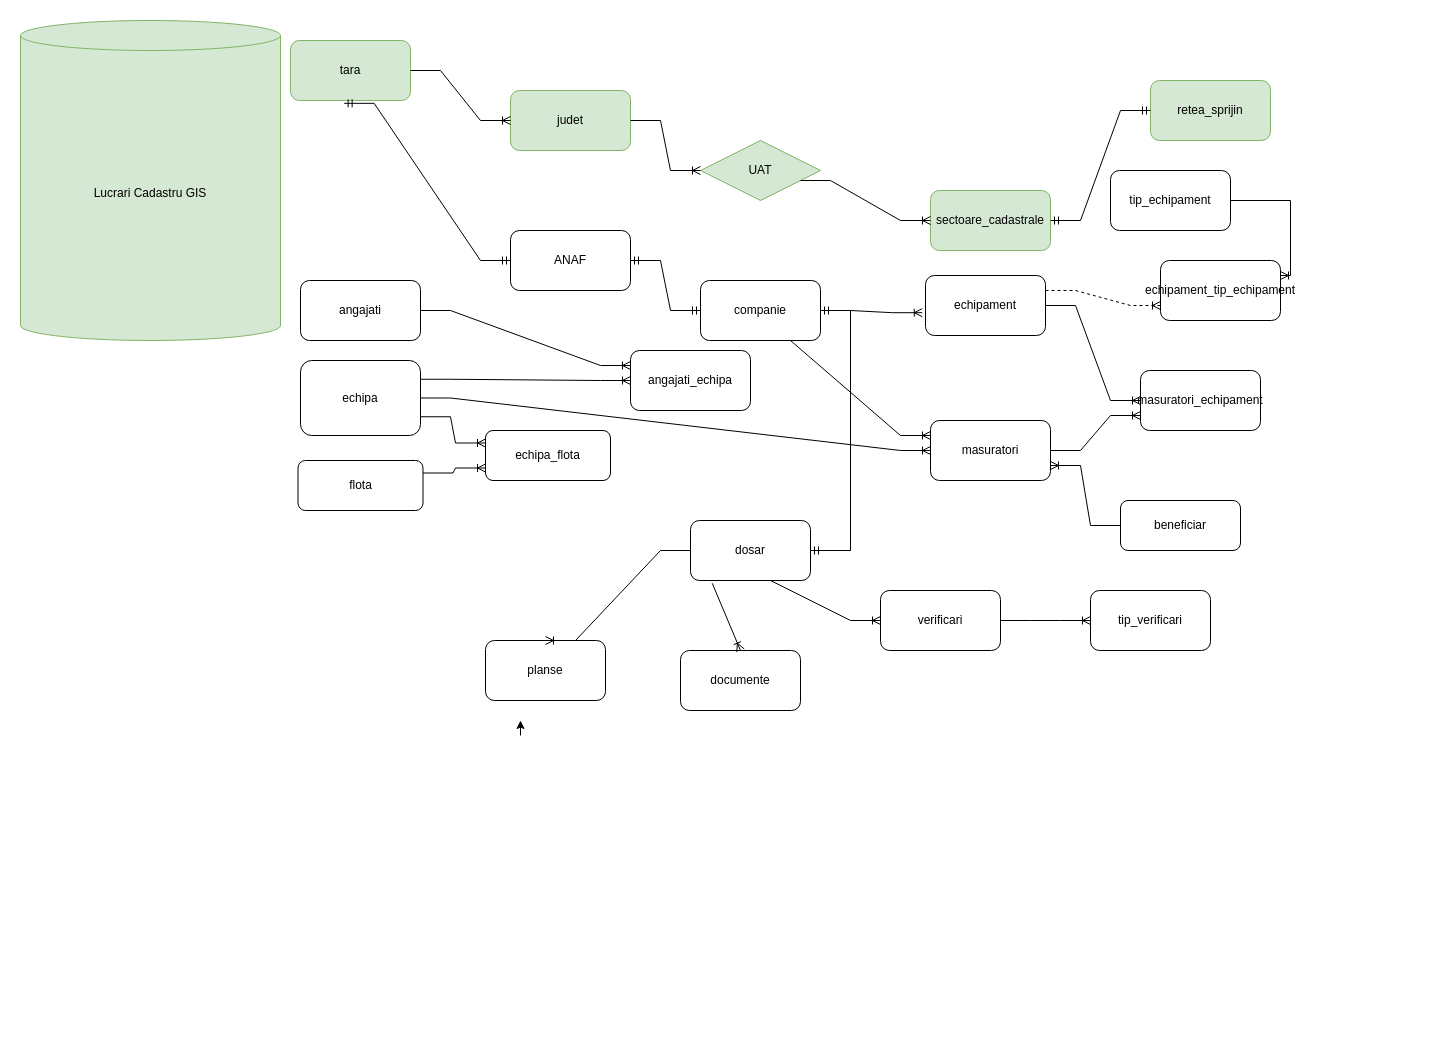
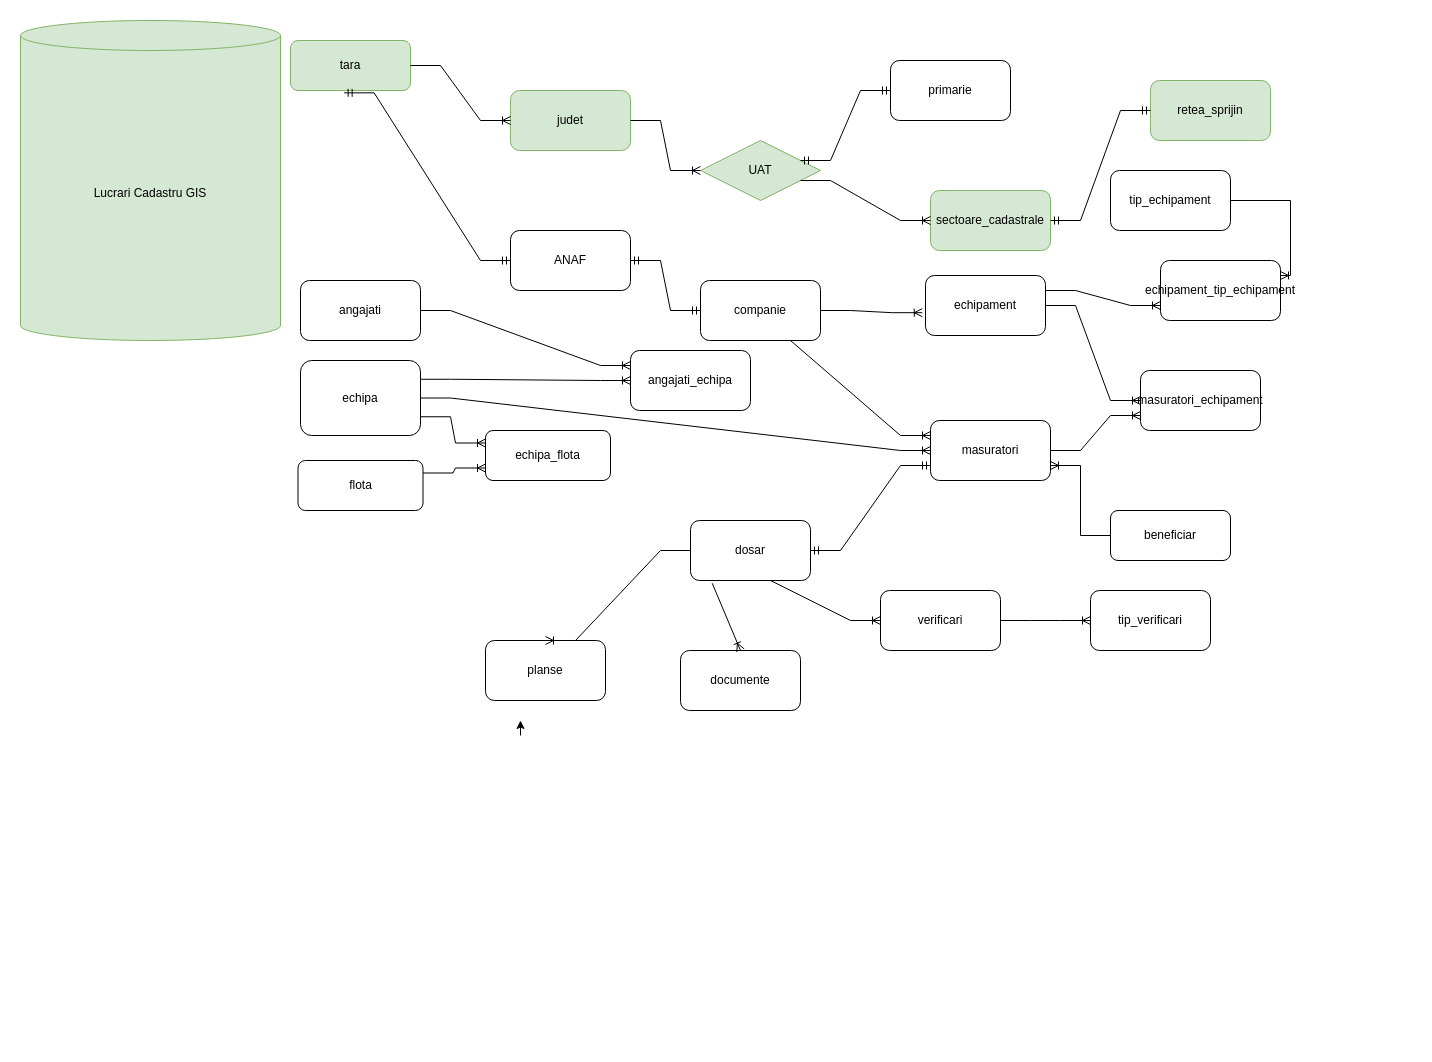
- <mxCell id="20" value="tara" style="rounded=1;whiteSpace=wrap;html=1;fillColor=#d5e8d4;strokeColor=#82b366;" vertex="1" parent="1"><mxGeometry x="290" y="40" width="120" height="60" as="geometry" /></mxCell>
+ <mxCell id="20" value="tara" style="rounded=1;whiteSpace=wrap;html=1;fillColor=#d5e8d4;strokeColor=#82b366;" vertex="1" parent="1"><mxGeometry x="290" y="40" width="120" height="50" as="geometry" /></mxCell>
+ <mxCell id="12" value="primarie" style="rounded=1;whiteSpace=wrap;html=1;" parent="1" vertex="1"><mxGeometry x="890" y="60" width="120" height="60" as="geometry" /></mxCell>
+ <mxCell id="39" value="" style="edgeStyle=entityRelationEdgeStyle;fontSize=12;html=1;endArrow=ERmandOne;startArrow=ERmandOne;rounded=0;entryX=0;entryY=0.5;entryDx=0;entryDy=0;exitX=1;exitY=0.25;exitDx=0;exitDy=0;" edge="1" parent="1" source="16" target="12"><mxGeometry width="100" height="100" relative="1" as="geometry"><mxPoint x="750" y="150" as="sourcePoint" /><mxPoint x="850" y="50" as="targetPoint" /></mxGeometry></mxCell>
- <mxCell id="43" value="" style="edgeStyle=entityRelationEdgeStyle;fontSize=12;html=1;endArrow=ERoneToMany;rounded=0;exitX=1;exitY=0.25;exitDx=0;exitDy=0;entryX=0;entryY=0.75;entryDx=0;entryDy=0;dashed=1;" edge="1" parent="1" source="7" target="42"><mxGeometry width="100" height="100" relative="1" as="geometry"><mxPoint x="1060" y="340" as="sourcePoint" /><mxPoint x="1160" y="240" as="targetPoint" /><Array as="points"><mxPoint x="1410" y="130" /><mxPoint x="1280" y="170" /></Array></mxGeometry></mxCell>
+ <mxCell id="43" value="" style="edgeStyle=entityRelationEdgeStyle;fontSize=12;html=1;endArrow=ERoneToMany;rounded=0;exitX=1;exitY=0.25;exitDx=0;exitDy=0;entryX=0;entryY=0.75;entryDx=0;entryDy=0;" edge="1" parent="1" source="7" target="42"><mxGeometry width="100" height="100" relative="1" as="geometry"><mxPoint x="1060" y="340" as="sourcePoint" /><mxPoint x="1160" y="240" as="targetPoint" /><Array as="points"><mxPoint x="1410" y="130" /><mxPoint x="1280" y="170" /></Array></mxGeometry></mxCell>
- <mxCell id="48" value="" style="edgeStyle=entityRelationEdgeStyle;fontSize=12;html=1;endArrow=ERmandOne;startArrow=ERmandOne;rounded=0;exitX=1;exitY=0.5;exitDx=0;exitDy=0;" edge="1" parent="1" source="14" target="22"><mxGeometry width="100" height="100" relative="1" as="geometry"><mxPoint x="720" y="790" as="sourcePoint" /><mxPoint x="820" y="690" as="targetPoint" /></mxGeometry></mxCell>
+ <mxCell id="48" value="" style="edgeStyle=entityRelationEdgeStyle;fontSize=12;html=1;endArrow=ERmandOne;startArrow=ERmandOne;rounded=0;exitX=1;exitY=0.5;exitDx=0;exitDy=0;entryX=0;entryY=0.75;entryDx=0;entryDy=0;" edge="1" parent="1" source="14" target="11"><mxGeometry width="100" height="100" relative="1" as="geometry"><mxPoint x="720" y="790" as="sourcePoint" /><mxPoint x="820" y="690" as="targetPoint" /></mxGeometry></mxCell>
- <mxCell id="13" value="beneficiar" style="rounded=1;whiteSpace=wrap;html=1;" parent="1" vertex="1"><mxGeometry x="1120" y="500" width="120" height="50" as="geometry" /></mxCell>
+ <mxCell id="13" value="beneficiar" style="rounded=1;whiteSpace=wrap;html=1;" parent="1" vertex="1"><mxGeometry x="1110" y="510" width="120" height="50" as="geometry" /></mxCell>
